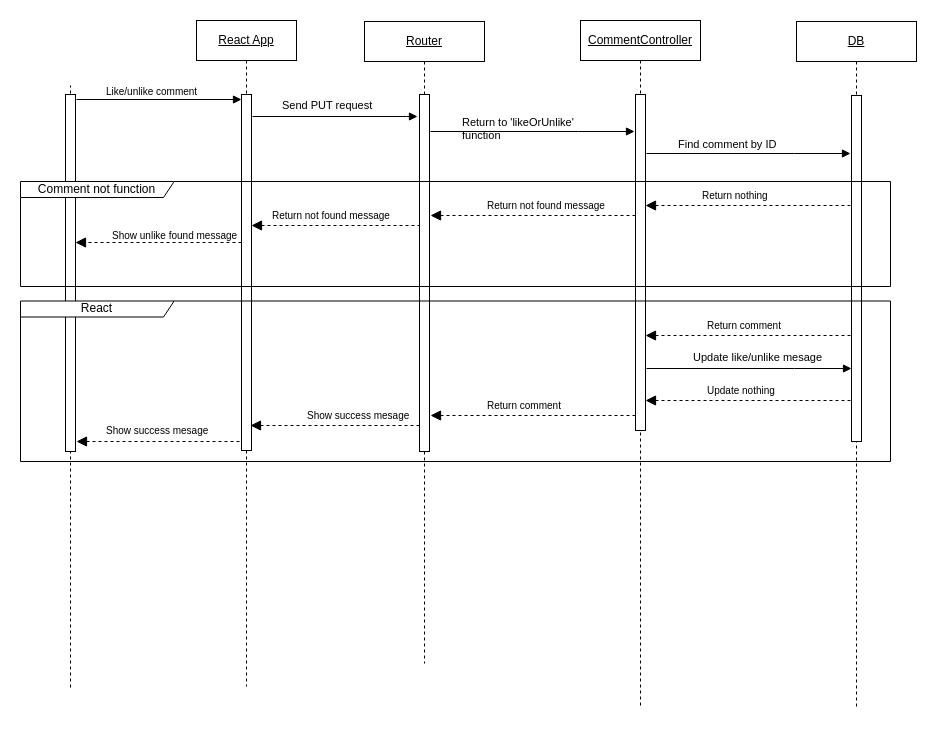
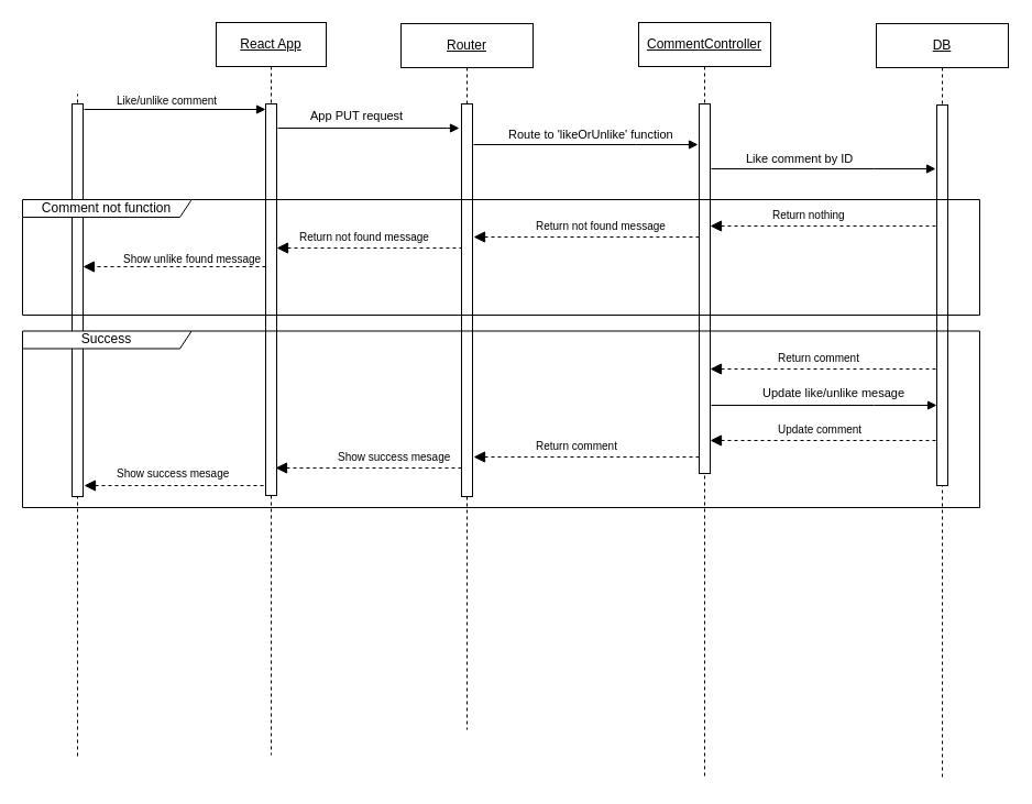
- <mxCell id="22" value="&lt;span style=&quot;color: rgb(0, 0, 0); font-family: Helvetica; font-size: 11px; font-style: normal; font-variant-ligatures: normal; font-variant-caps: normal; font-weight: 400; letter-spacing: normal; orphans: 2; text-align: left; text-indent: 0px; text-transform: none; widows: 2; word-spacing: 0px; -webkit-text-stroke-width: 0px; white-space: normal; background-color: rgb(251, 251, 251); text-decoration-thickness: initial; text-decoration-style: initial; text-decoration-color: initial; display: inline !important; float: none;&quot;&gt;Send PUT request&lt;/span&gt;" style="text;whiteSpace=wrap;html=1;" parent="1" vertex="1"><mxGeometry x="280" y="91" width="130" height="40" as="geometry" /></mxCell>
+ <mxCell id="22" value="&lt;span style=&quot;color: rgb(0, 0, 0); font-family: Helvetica; font-size: 11px; font-style: normal; font-variant-ligatures: normal; font-variant-caps: normal; font-weight: 400; letter-spacing: normal; orphans: 2; text-align: left; text-indent: 0px; text-transform: none; widows: 2; word-spacing: 0px; -webkit-text-stroke-width: 0px; white-space: normal; background-color: rgb(251, 251, 251); text-decoration-thickness: initial; text-decoration-style: initial; text-decoration-color: initial; display: inline !important; float: none;&quot;&gt;App PUT request&lt;/span&gt;" style="text;whiteSpace=wrap;html=1;" parent="1" vertex="1"><mxGeometry x="280" y="91" width="130" height="40" as="geometry" /></mxCell>
- <mxCell id="21" value="Return to 'likeOrUnlike' function" style="text;whiteSpace=wrap;html=1;fontSize=11;" parent="1" vertex="1"><mxGeometry x="460" y="109" width="152" height="40" as="geometry" /></mxCell>
+ <mxCell id="21" value="Route to 'likeOrUnlike' function" style="text;whiteSpace=wrap;html=1;fontSize=11;" parent="1" vertex="1"><mxGeometry x="460" y="109" width="152" height="40" as="geometry" /></mxCell>
- <mxCell id="26" value="Find comment by ID" style="text;whiteSpace=wrap;html=1;fontSize=11;" parent="1" vertex="1"><mxGeometry x="676" y="131" width="152" height="40" as="geometry" /></mxCell>
+ <mxCell id="26" value="Like comment by ID" style="text;whiteSpace=wrap;html=1;fontSize=11;" parent="1" vertex="1"><mxGeometry x="676" y="131" width="152" height="40" as="geometry" /></mxCell>
- <mxCell id="36" value="&lt;font style=&quot;font-size: 12px;&quot;&gt;React&lt;/font&gt;" style="shape=umlFrame;whiteSpace=wrap;html=1;pointerEvents=0;width=153;height=16;container=0;" parent="1" vertex="1"><mxGeometry x="20" y="300.5" width="870" height="160.5" as="geometry" /></mxCell>
+ <mxCell id="36" value="&lt;font style=&quot;font-size: 12px;&quot;&gt;Success&lt;/font&gt;" style="shape=umlFrame;whiteSpace=wrap;html=1;pointerEvents=0;width=153;height=16;container=0;" parent="1" vertex="1"><mxGeometry x="20" y="300.5" width="870" height="160.5" as="geometry" /></mxCell>
- <mxCell id="47" value="&lt;span style=&quot;color: rgb(0, 0, 0); font-family: Helvetica; font-size: 10px; font-style: normal; font-variant-ligatures: normal; font-variant-caps: normal; font-weight: 400; letter-spacing: normal; orphans: 2; text-align: center; text-indent: 0px; text-transform: none; widows: 2; word-spacing: 0px; -webkit-text-stroke-width: 0px; white-space: nowrap; background-color: rgb(255, 255, 255); text-decoration-thickness: initial; text-decoration-style: initial; text-decoration-color: initial; display: inline !important; float: none;&quot;&gt;Update nothing&lt;/span&gt;" style="text;whiteSpace=wrap;html=1;container=0;" parent="45" vertex="1"><mxGeometry x="55.003" width="120.997" height="36" as="geometry" /></mxCell>
+ <mxCell id="47" value="&lt;span style=&quot;color: rgb(0, 0, 0); font-family: Helvetica; font-size: 10px; font-style: normal; font-variant-ligatures: normal; font-variant-caps: normal; font-weight: 400; letter-spacing: normal; orphans: 2; text-align: center; text-indent: 0px; text-transform: none; widows: 2; word-spacing: 0px; -webkit-text-stroke-width: 0px; white-space: nowrap; background-color: rgb(255, 255, 255); text-decoration-thickness: initial; text-decoration-style: initial; text-decoration-color: initial; display: inline !important; float: none;&quot;&gt;Update comment&lt;/span&gt;" style="text;whiteSpace=wrap;html=1;container=0;" parent="45" vertex="1"><mxGeometry x="55.003" width="120.997" height="36" as="geometry" /></mxCell>
